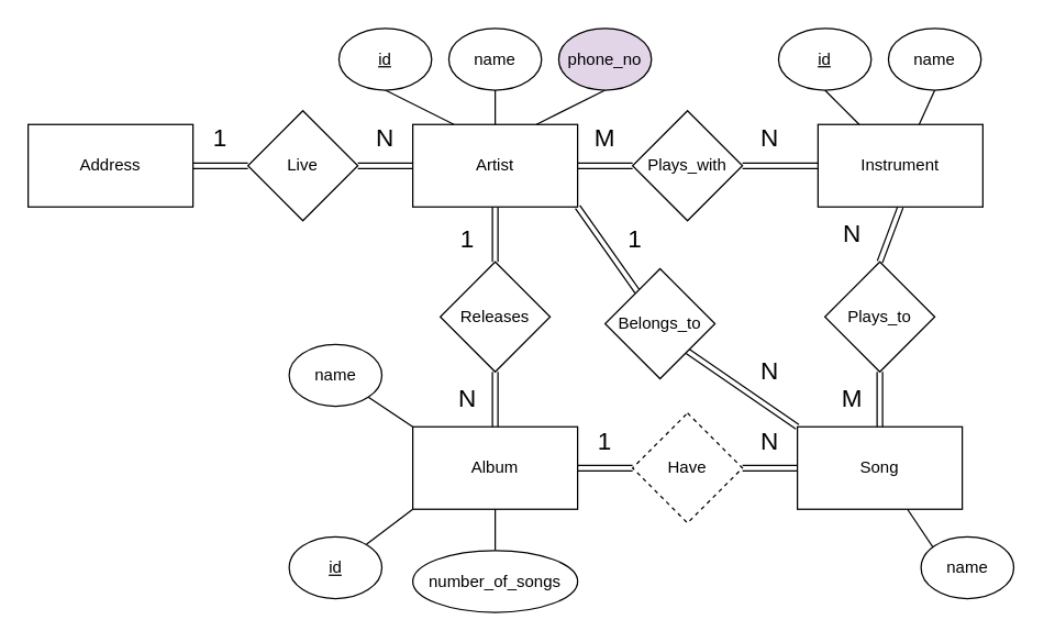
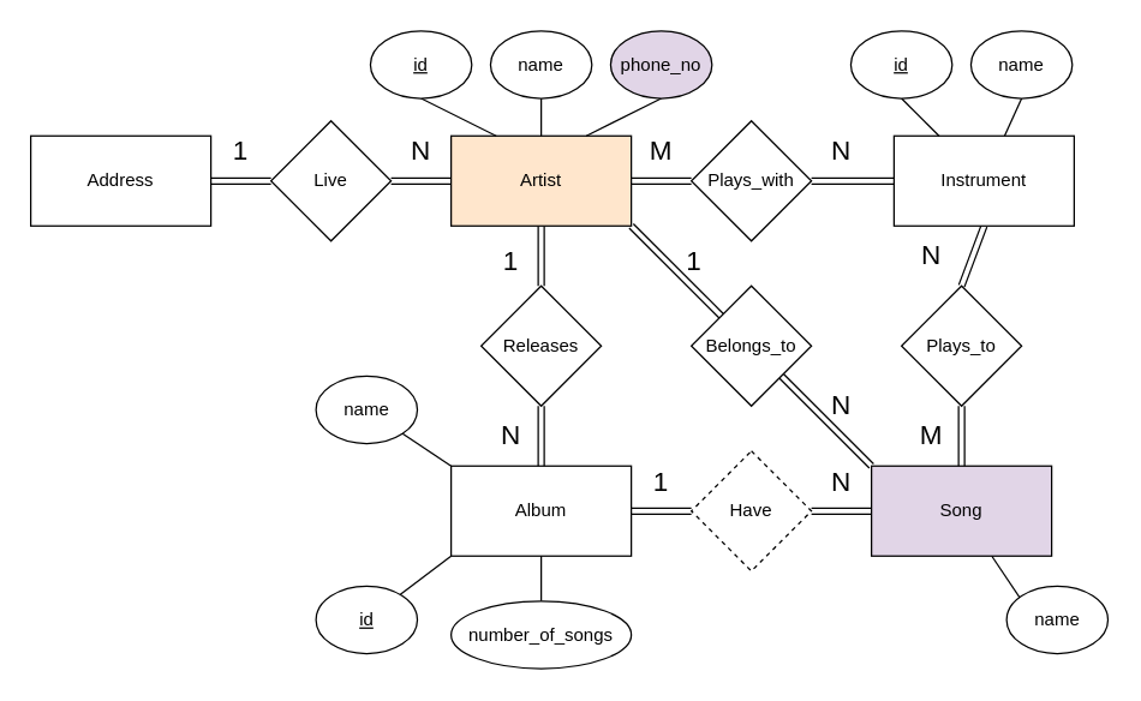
- <mxCell id="4" value="Artist" style="rounded=0;whiteSpace=wrap;html=1;" vertex="1" parent="1"><mxGeometry x="300" y="90" width="120" height="60" as="geometry" /></mxCell>
+ <mxCell id="4" value="Artist" style="rounded=0;whiteSpace=wrap;html=1;fillColor=#ffe6cc;" vertex="1" parent="1"><mxGeometry x="300" y="90" width="120" height="60" as="geometry" /></mxCell>
- <mxCell id="27" value="Belongs_to" style="rhombus;whiteSpace=wrap;html=1;" vertex="1" parent="1"><mxGeometry x="440" y="195" width="80" height="80" as="geometry" /></mxCell>
+ <mxCell id="27" value="Belongs_to" style="rhombus;whiteSpace=wrap;html=1;" vertex="1" parent="1"><mxGeometry x="460" y="190" width="80" height="80" as="geometry" /></mxCell>
- <mxCell id="23" value="Song" style="rounded=0;whiteSpace=wrap;html=1;" vertex="1" parent="1"><mxGeometry x="580" y="310" width="120" height="60" as="geometry" /></mxCell>
+ <mxCell id="23" value="Song" style="rounded=0;whiteSpace=wrap;html=1;fillColor=#e1d5e7;" vertex="1" parent="1"><mxGeometry x="580" y="310" width="120" height="60" as="geometry" /></mxCell>
